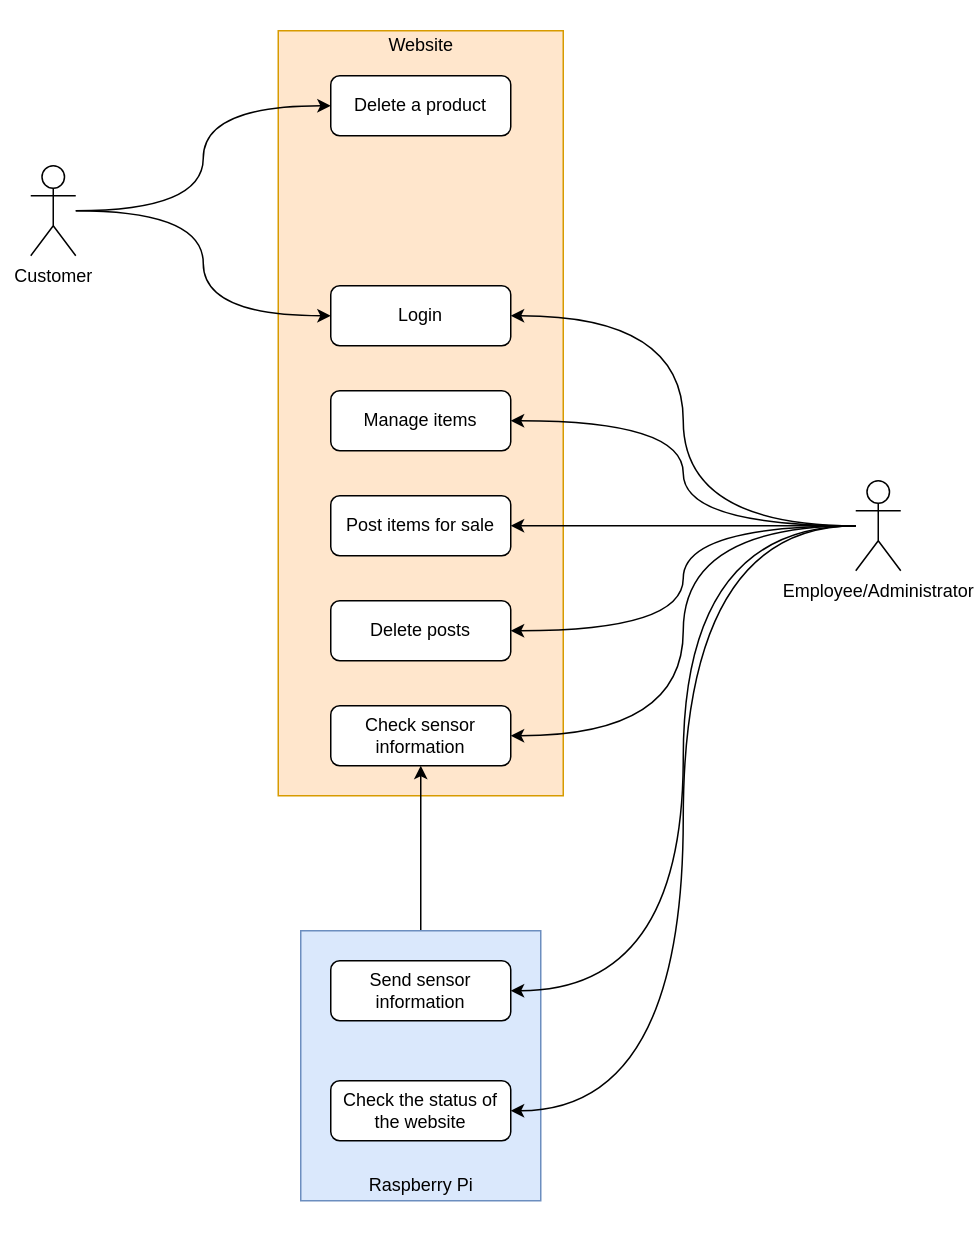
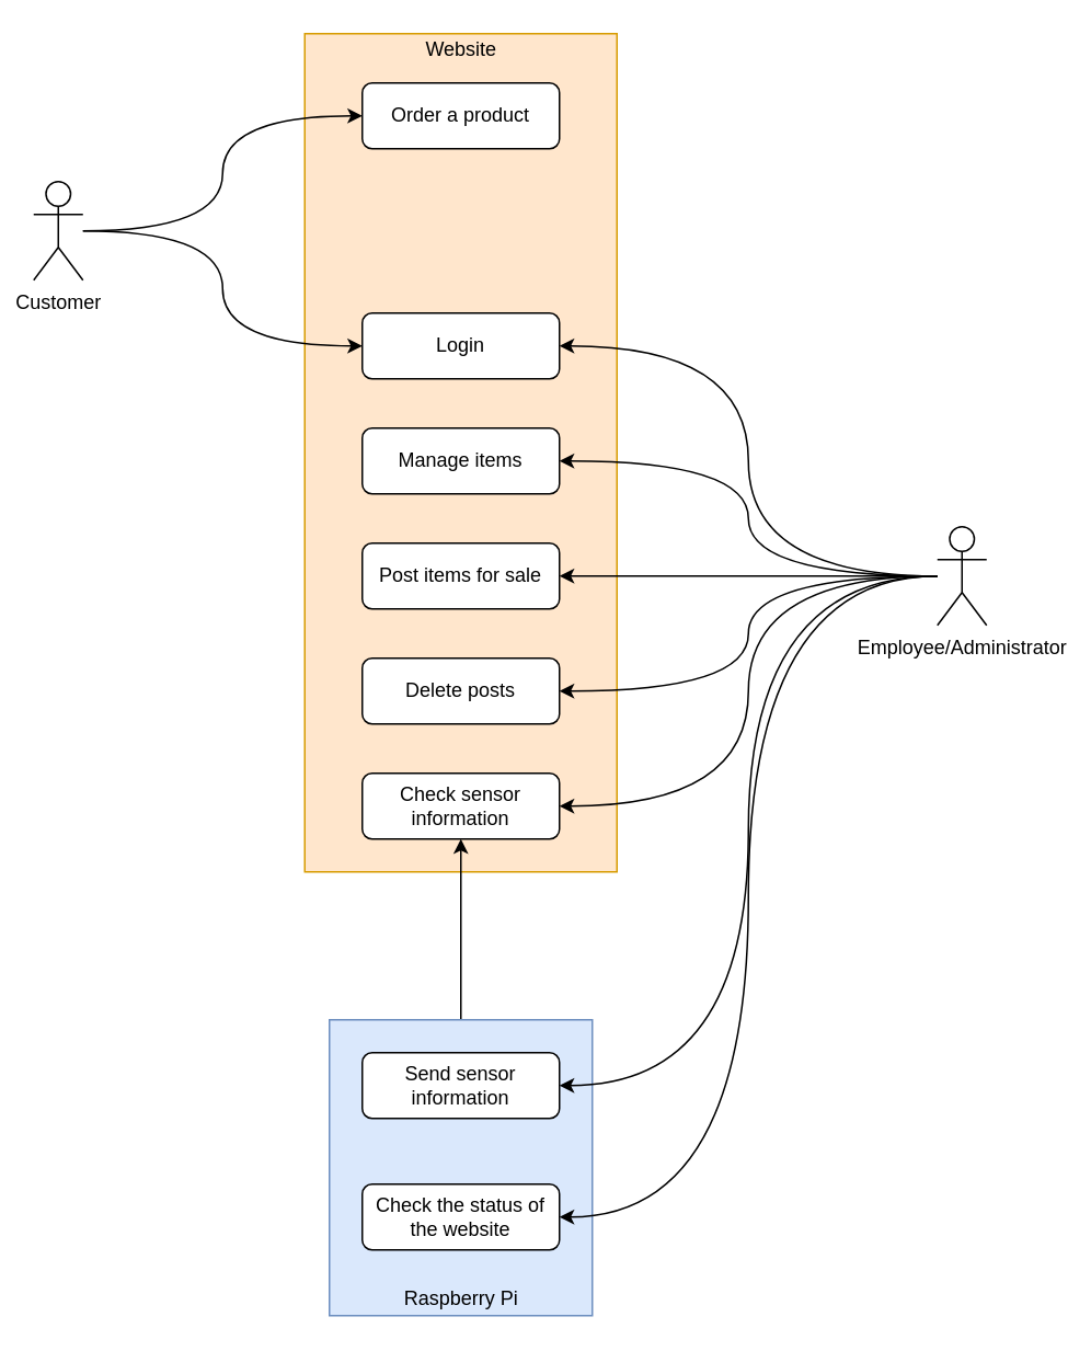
- <mxCell id="12" value="Delete a product" style="rounded=1;whiteSpace=wrap;html=1;" vertex="1" parent="1"><mxGeometry x="220" y="50" width="120" height="40" as="geometry" /></mxCell>
+ <mxCell id="12" value="Order a product" style="rounded=1;whiteSpace=wrap;html=1;" vertex="1" parent="1"><mxGeometry x="220" y="50" width="120" height="40" as="geometry" /></mxCell>
